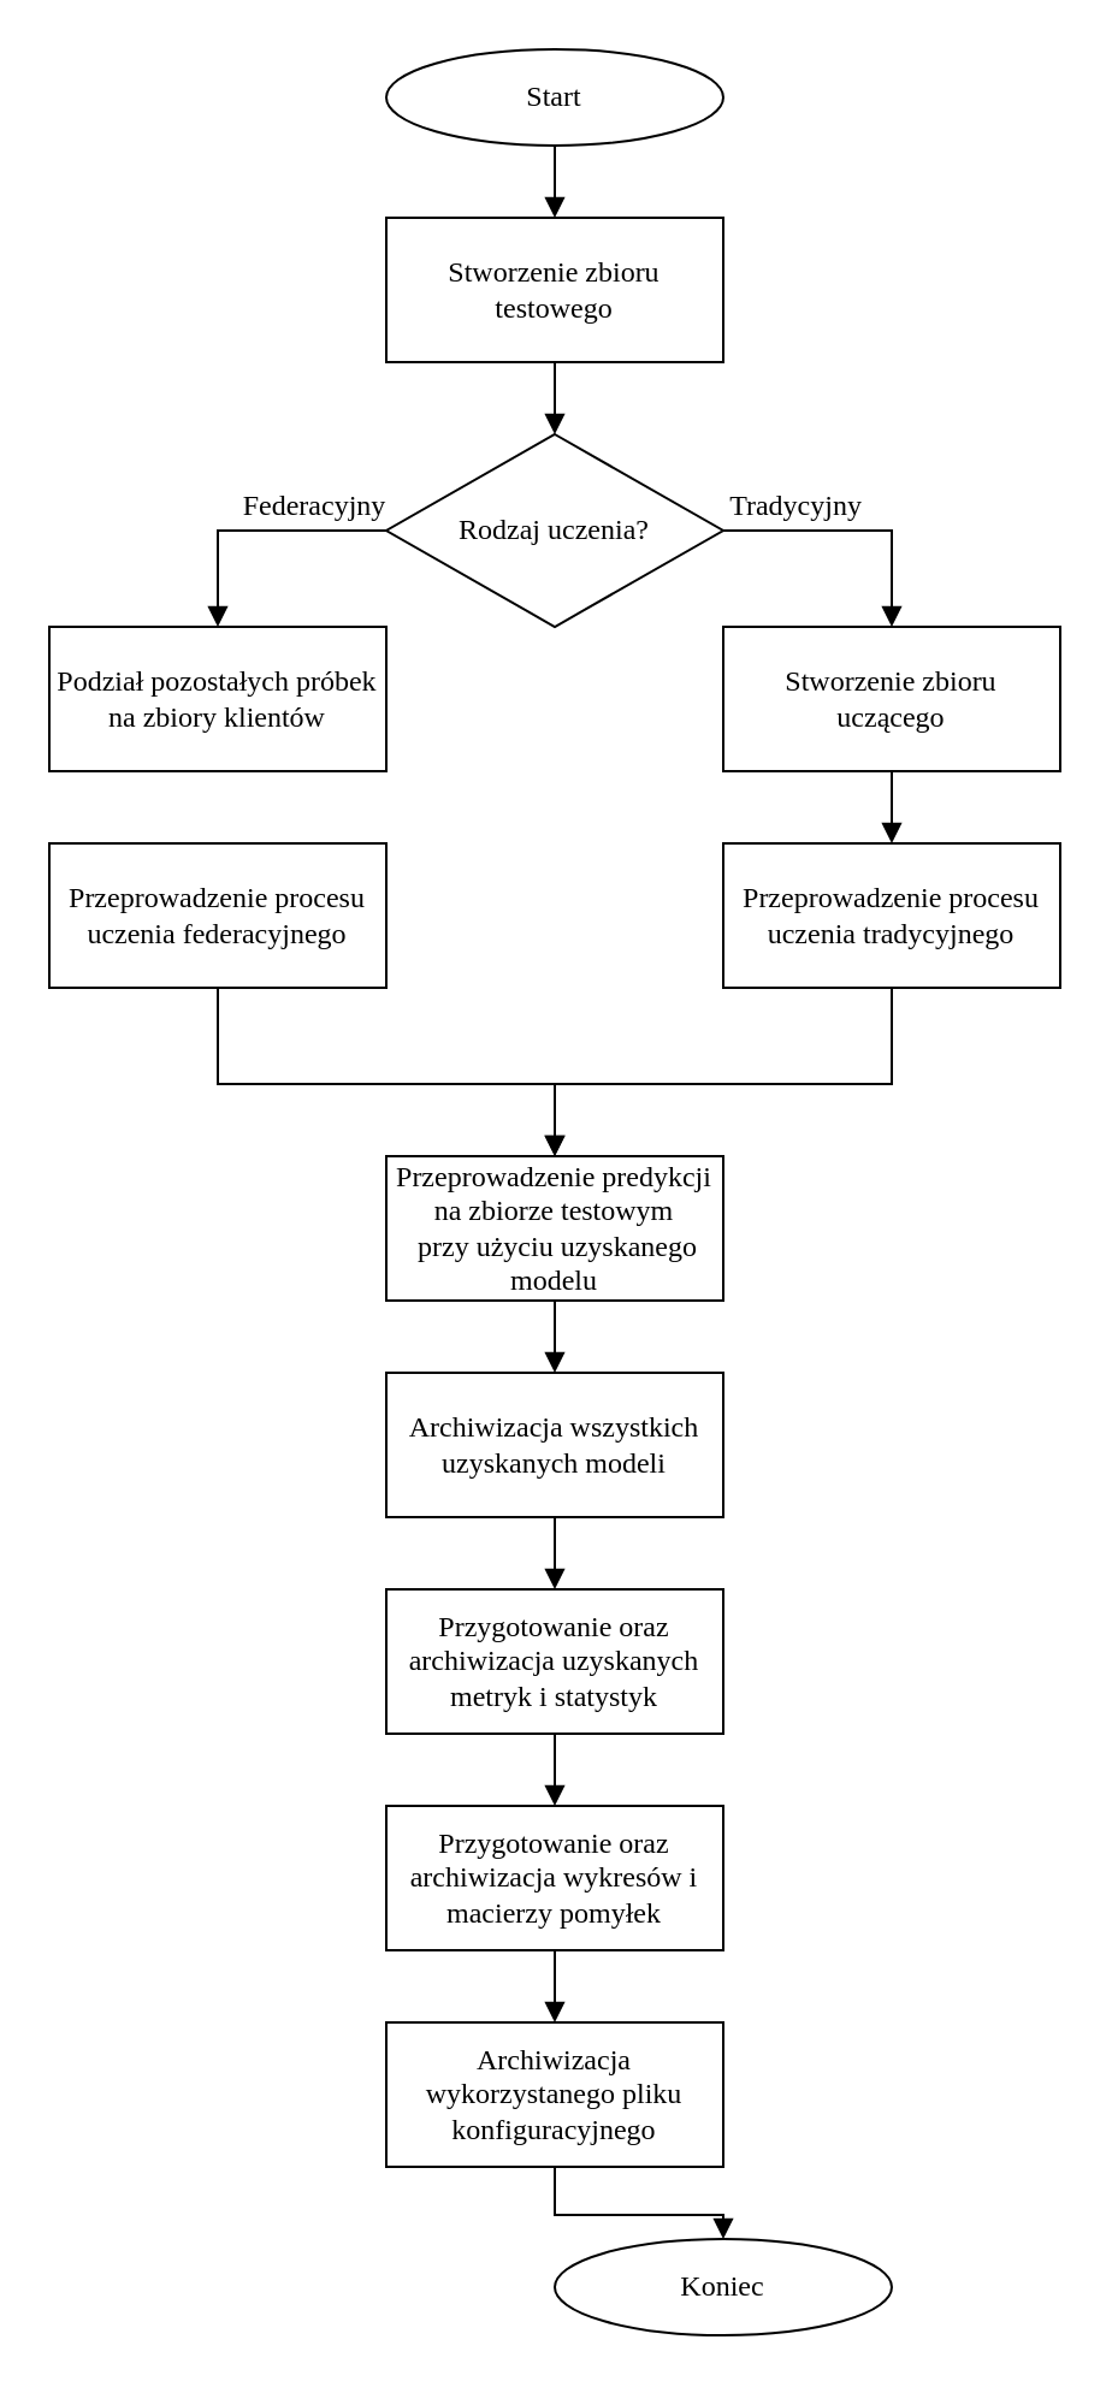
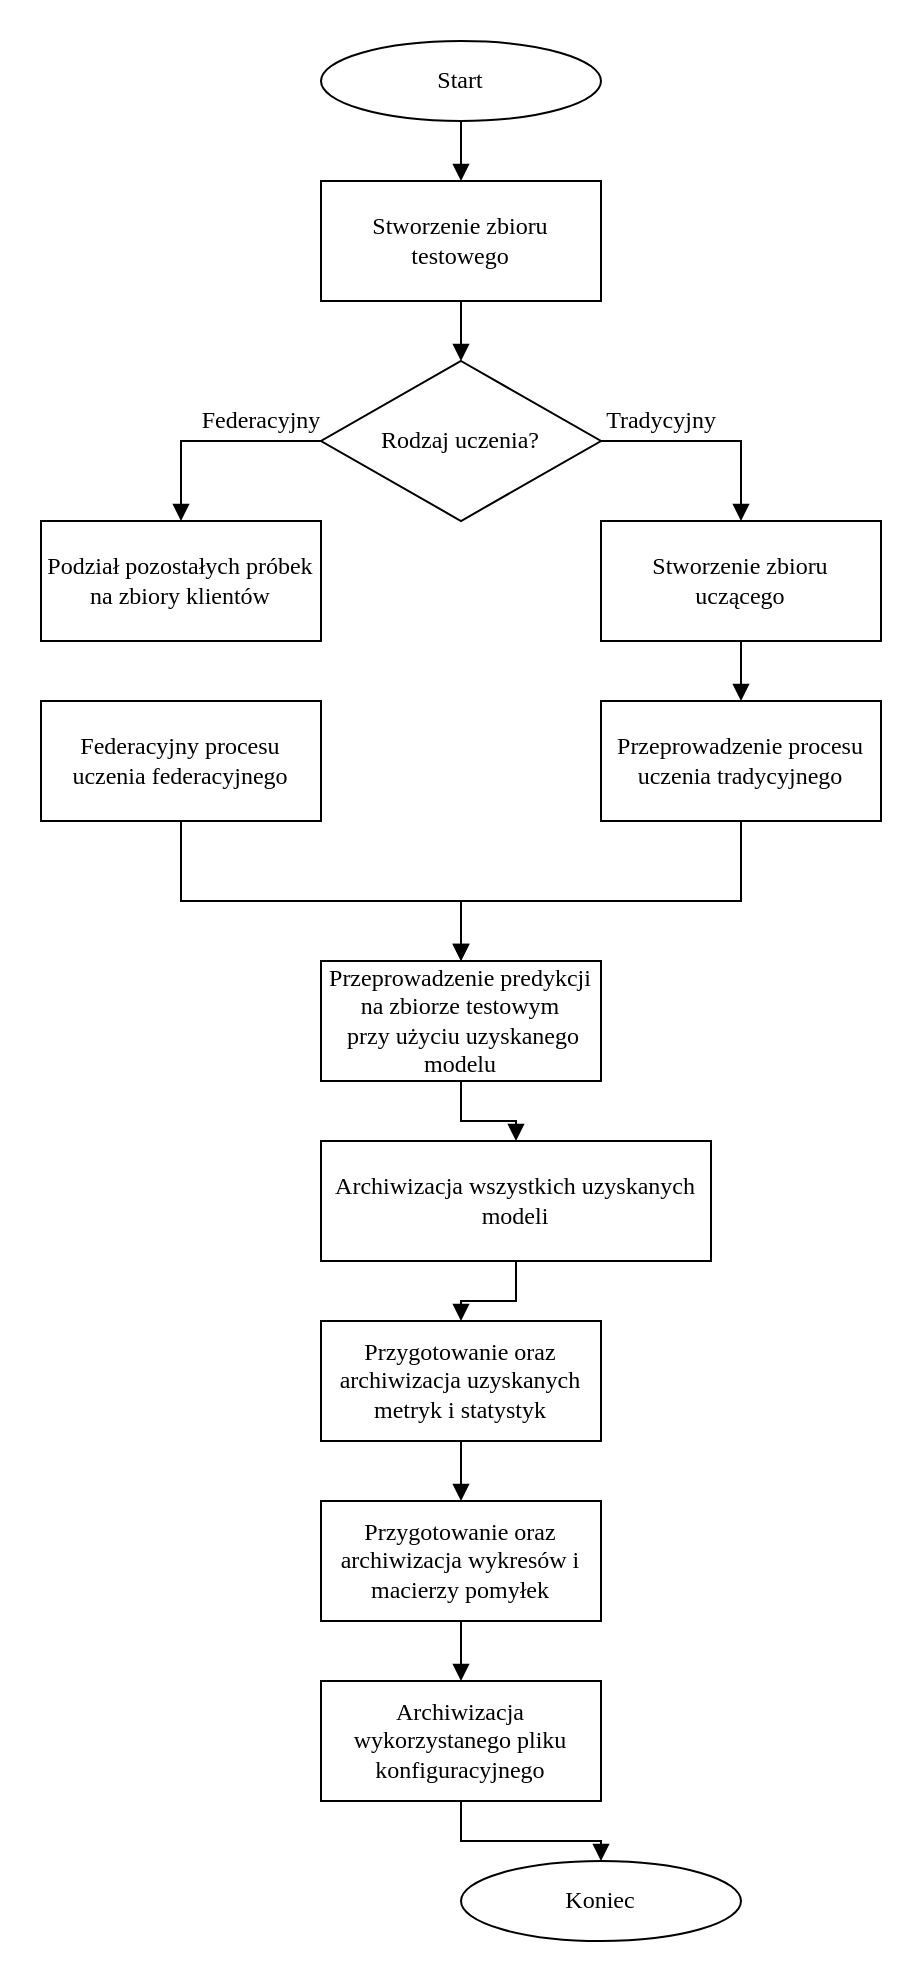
- <mxCell id="15" value="Przeprowadzenie procesu uczenia federacyjnego" style="rounded=0;whiteSpace=wrap;html=1;fontFamily=Times New Roman;" vertex="1" parent="1"><mxGeometry x="20" y="350" width="140" height="60" as="geometry" /></mxCell>
+ <mxCell id="15" value="Federacyjny procesu uczenia federacyjnego" style="rounded=0;whiteSpace=wrap;html=1;fontFamily=Times New Roman;" vertex="1" parent="1"><mxGeometry x="20" y="350" width="140" height="60" as="geometry" /></mxCell>
- <mxCell id="19" value="Archiwizacja wszystkich uzyskanych modeli" style="rounded=0;whiteSpace=wrap;html=1;fontFamily=Times New Roman;" vertex="1" parent="1"><mxGeometry x="160" y="570" width="140" height="60" as="geometry" /></mxCell>
+ <mxCell id="19" value="Archiwizacja wszystkich uzyskanych modeli" style="rounded=0;whiteSpace=wrap;html=1;fontFamily=Times New Roman;" vertex="1" parent="1"><mxGeometry x="160" y="570" width="195" height="60" as="geometry" /></mxCell>
